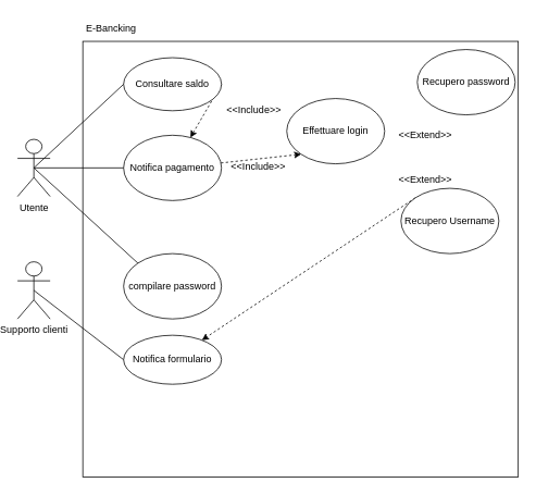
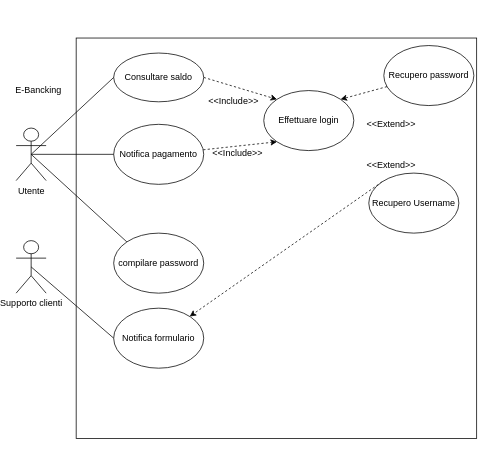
- <mxCell id="10" value="E-Bancking" style="text;html=1;whiteSpace=wrap;strokeColor=none;fillColor=none;align=center;verticalAlign=middle;rounded=0;" vertex="1" parent="1"><mxGeometry x="100" y="20" width="70" height="30" as="geometry" /></mxCell>
+ <mxCell id="10" value="E-Bancking" style="text;html=1;whiteSpace=wrap;strokeColor=none;fillColor=none;align=center;verticalAlign=middle;rounded=0;" vertex="1" parent="1"><mxGeometry x="15" y="105" width="70" height="30" as="geometry" /></mxCell>
+ <mxCell id="14" style="rounded=0;orthogonalLoop=1;jettySize=auto;html=1;entryX=1;entryY=0;entryDx=0;entryDy=0;dashed=1;" edge="1" parent="1" source="15" target="11"><mxGeometry relative="1" as="geometry" /></mxCell>
- <mxCell id="4" style="rounded=0;orthogonalLoop=1;jettySize=auto;html=1;exitX=1;exitY=0.5;exitDx=0;exitDy=0;endArrow=classic;endFill=1;dashed=1;" edge="1" parent="1" source="5" target="8"><mxGeometry relative="1" as="geometry" /></mxCell>
+ <mxCell id="4" style="rounded=0;orthogonalLoop=1;jettySize=auto;html=1;exitX=1;exitY=0.5;exitDx=0;exitDy=0;entryX=0;entryY=0;entryDx=0;entryDy=0;endArrow=classic;endFill=1;dashed=1;" edge="1" parent="1" source="5" target="11"><mxGeometry relative="1" as="geometry" /></mxCell>
- <mxCell id="21" value="Notifica formulario" style="ellipse;whiteSpace=wrap;html=1;" vertex="1" parent="1"><mxGeometry x="150" y="410" width="120" height="60" as="geometry" /></mxCell>
+ <mxCell id="21" value="Notifica formulario" style="ellipse;whiteSpace=wrap;html=1;" vertex="1" parent="1"><mxGeometry x="150" y="410" width="120" height="80" as="geometry" /></mxCell>
